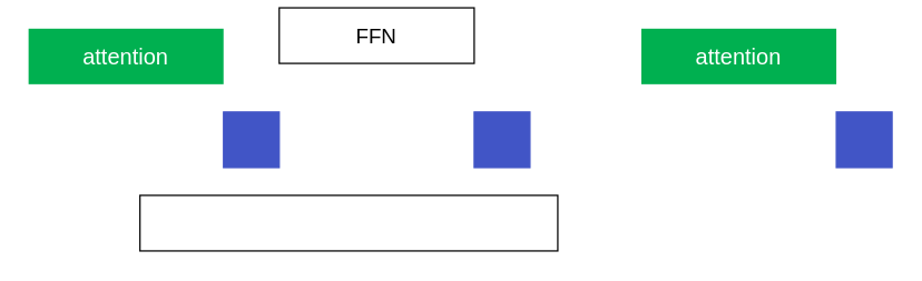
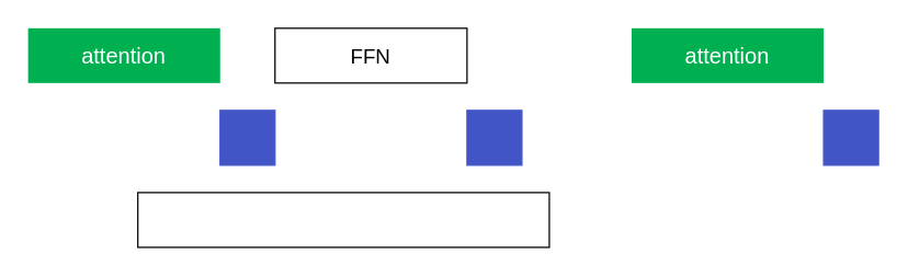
- <mxCell id="3" value="&lt;font style=&quot;font-size: 15px;&quot;&gt;FFN&lt;/font&gt;" style="rounded=0;whiteSpace=wrap;html=1;" vertex="1" parent="1"><mxGeometry x="200" y="5" width="140" height="40" as="geometry" /></mxCell>
+ <mxCell id="3" value="&lt;font style=&quot;font-size: 15px;&quot;&gt;FFN&lt;/font&gt;" style="rounded=0;whiteSpace=wrap;html=1;" vertex="1" parent="1"><mxGeometry x="200" y="20" width="140" height="40" as="geometry" /></mxCell>
